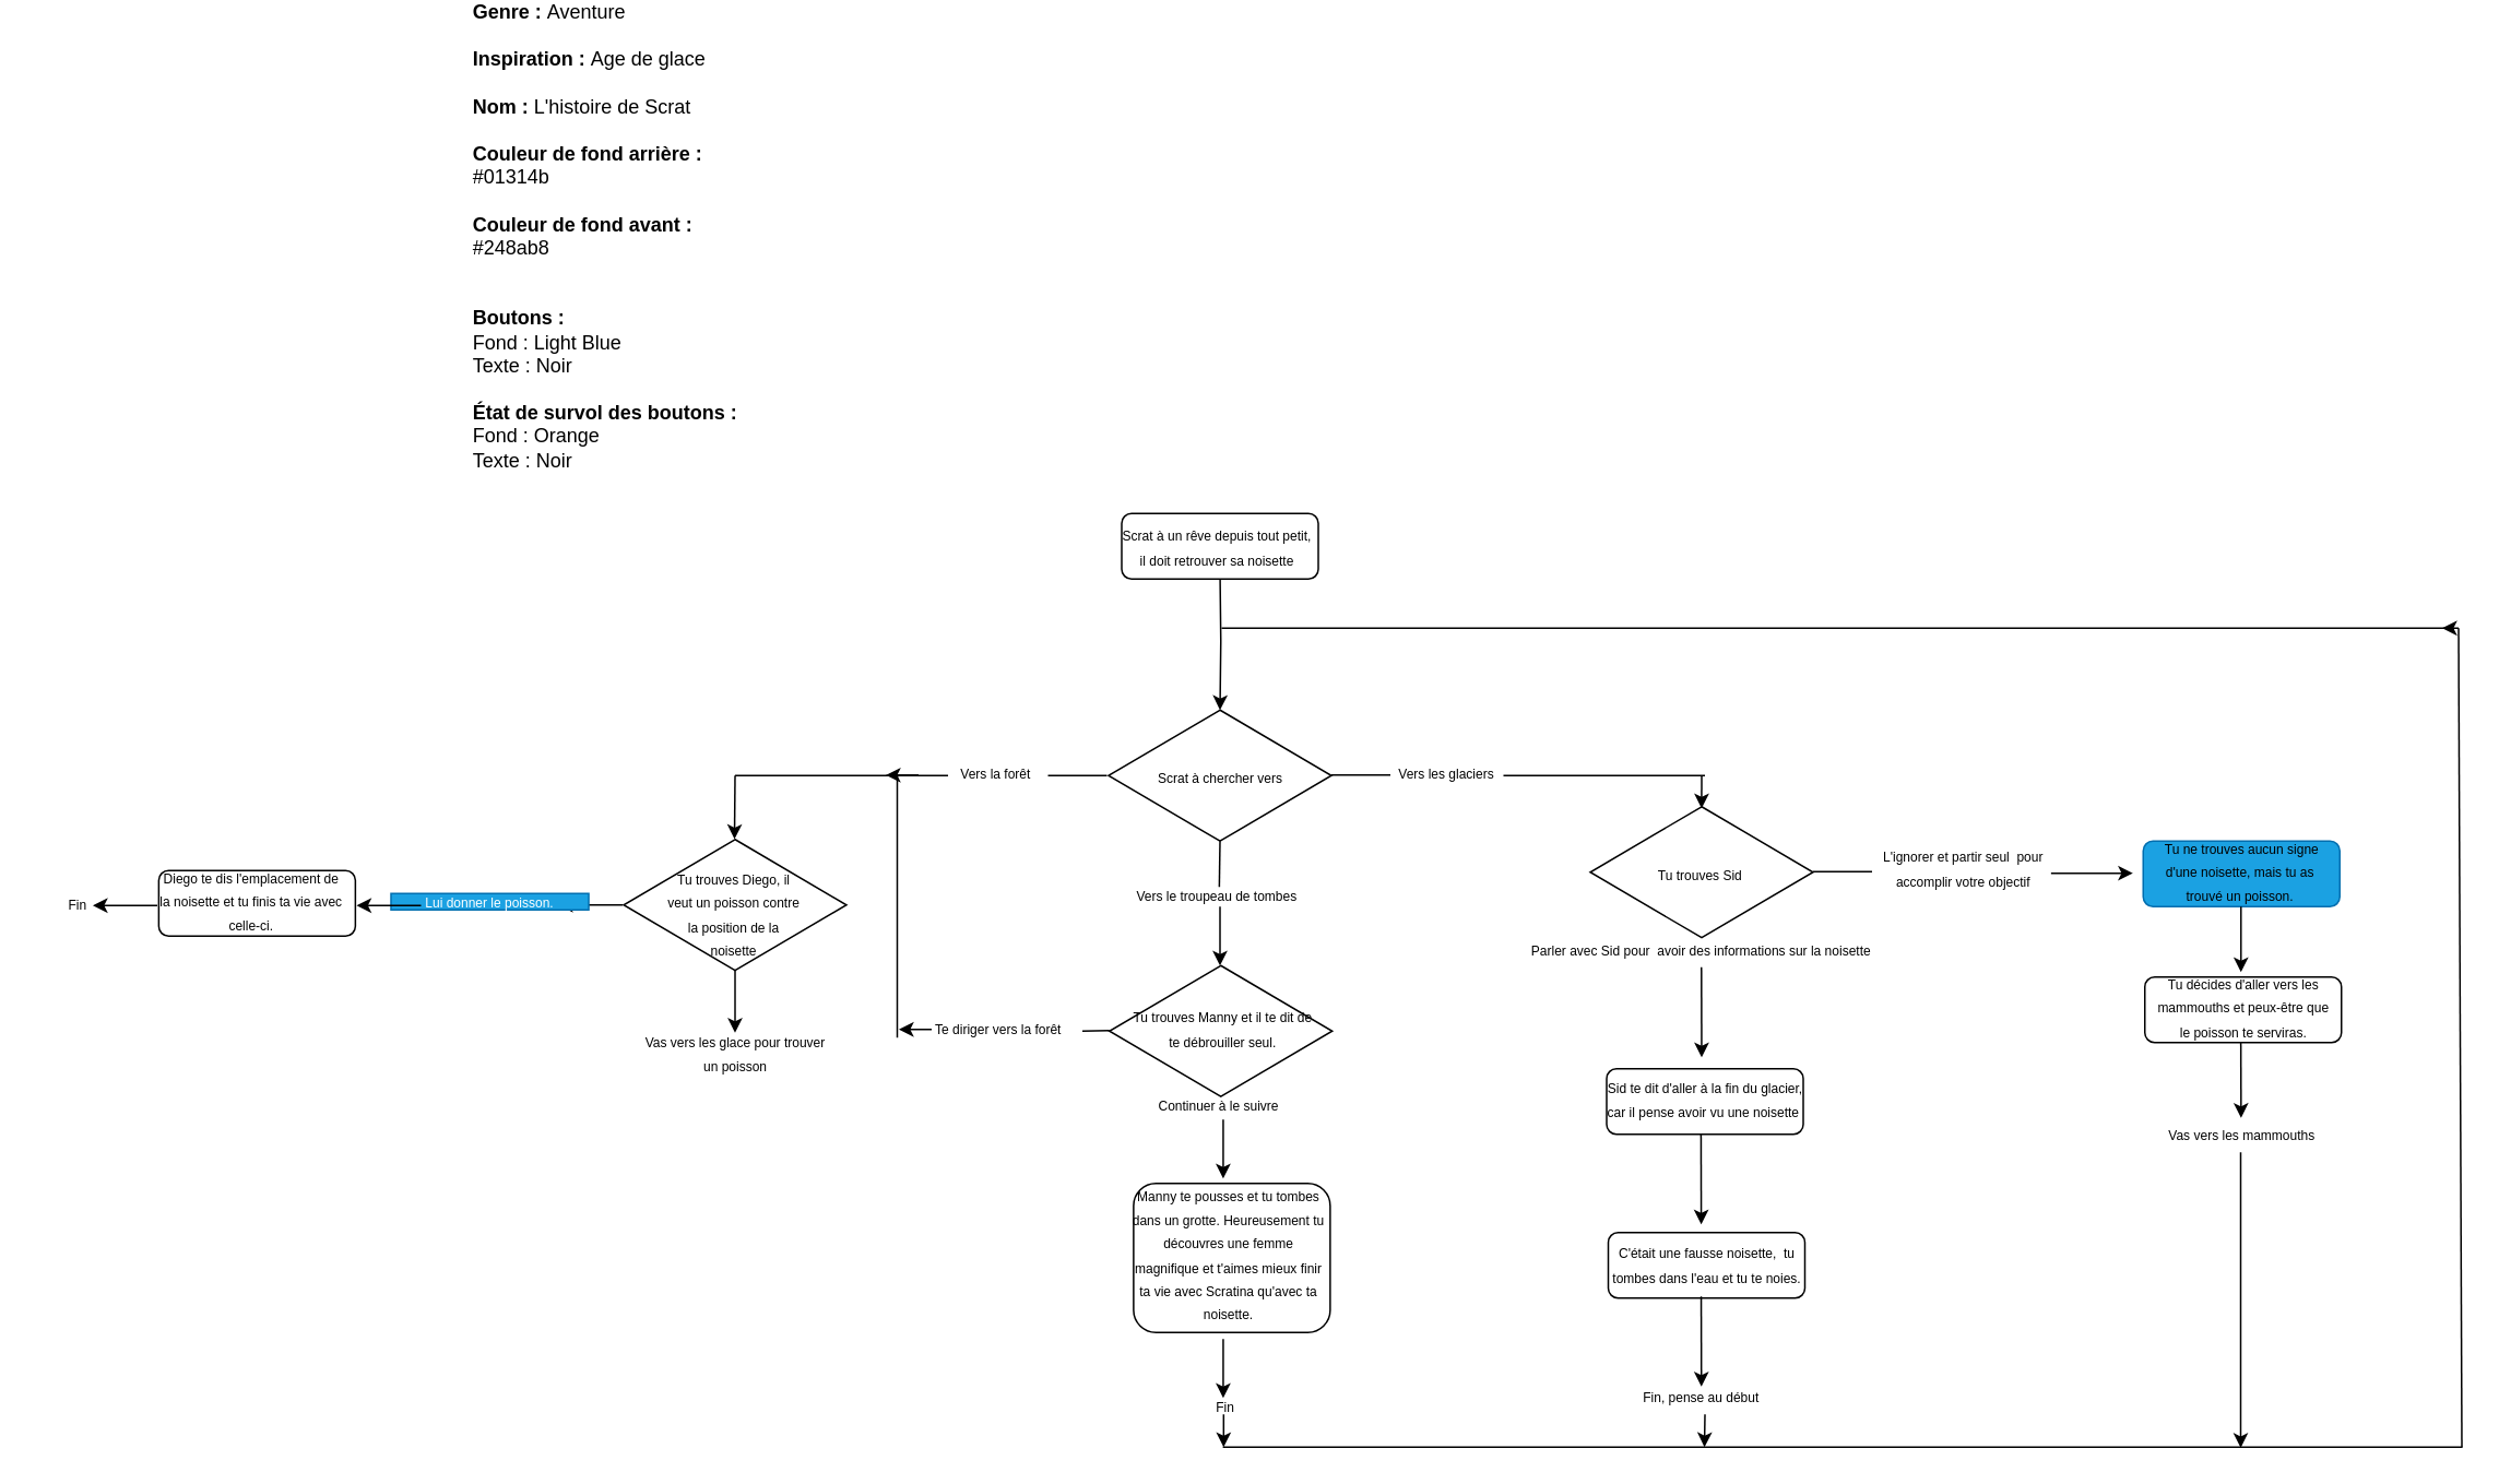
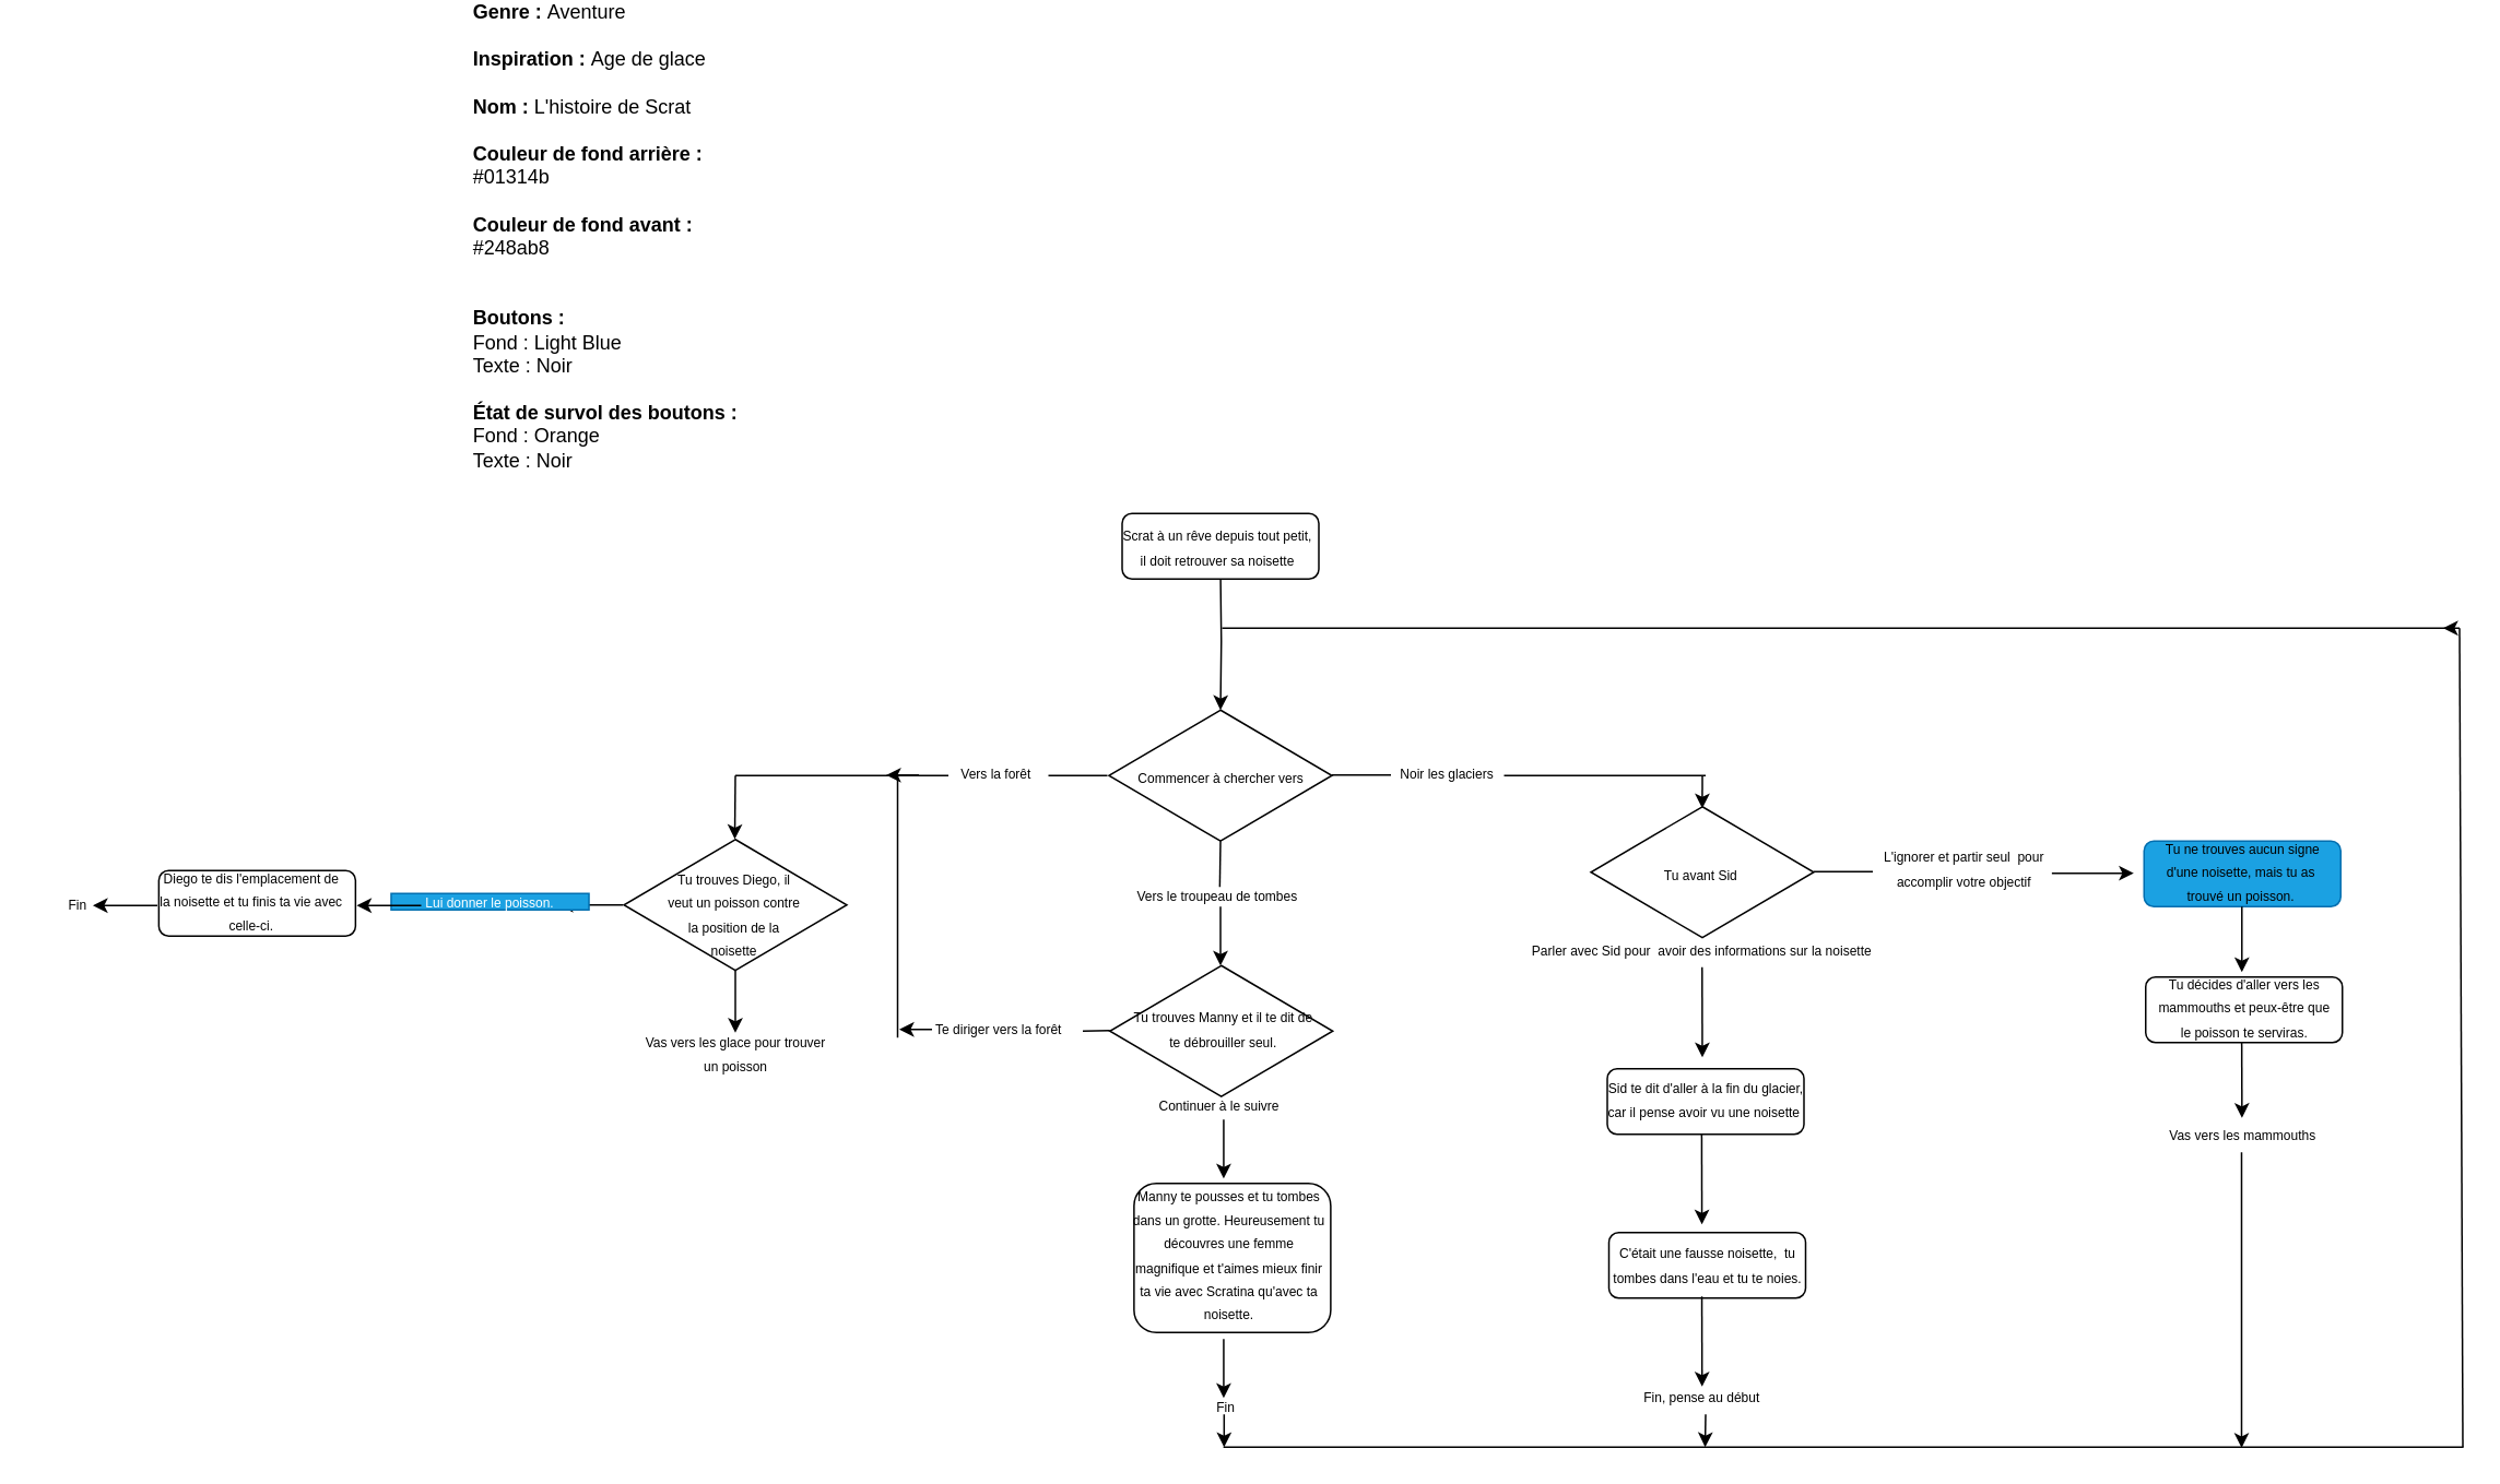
- <mxCell id="14" value="&lt;span style=&quot;font-size: 8px&quot;&gt;Vers les glaciers&lt;/span&gt;" style="text;html=1;strokeColor=none;fillColor=none;align=center;verticalAlign=middle;whiteSpace=wrap;rounded=0;" parent="1" vertex="1"><mxGeometry x="848" y="373" width="69" height="10" as="geometry" /></mxCell>
+ <mxCell id="14" value="&lt;span style=&quot;font-size: 8px&quot;&gt;Noir les glaciers&lt;/span&gt;" style="text;html=1;strokeColor=none;fillColor=none;align=center;verticalAlign=middle;whiteSpace=wrap;rounded=0;" parent="1" vertex="1"><mxGeometry x="848" y="373" width="69" height="10" as="geometry" /></mxCell>
- <mxCell id="12" value="&lt;span style=&quot;font-size: 8px&quot;&gt;Scrat à chercher vers&lt;/span&gt;" style="text;html=1;strokeColor=none;fillColor=none;align=center;verticalAlign=middle;whiteSpace=wrap;rounded=0;" parent="1" vertex="1"><mxGeometry x="684.75" y="366" width="119" height="30" as="geometry" /></mxCell>
+ <mxCell id="12" value="&lt;span style=&quot;font-size: 8px&quot;&gt;Commencer à chercher vers&lt;/span&gt;" style="text;html=1;strokeColor=none;fillColor=none;align=center;verticalAlign=middle;whiteSpace=wrap;rounded=0;" parent="1" vertex="1"><mxGeometry x="684.75" y="366" width="119" height="30" as="geometry" /></mxCell>
- <mxCell id="17" value="&lt;span style=&quot;font-size: 8px&quot;&gt;Tu trouves Sid&amp;nbsp;&lt;/span&gt;" style="text;html=1;strokeColor=none;fillColor=none;align=center;verticalAlign=middle;whiteSpace=wrap;rounded=0;" parent="1" vertex="1"><mxGeometry x="978.75" y="425" width="119" height="30" as="geometry" /></mxCell>
+ <mxCell id="17" value="&lt;span style=&quot;font-size: 8px&quot;&gt;Tu avant Sid&amp;nbsp;&lt;/span&gt;" style="text;html=1;strokeColor=none;fillColor=none;align=center;verticalAlign=middle;whiteSpace=wrap;rounded=0;" parent="1" vertex="1"><mxGeometry x="978.75" y="425" width="119" height="30" as="geometry" /></mxCell>
